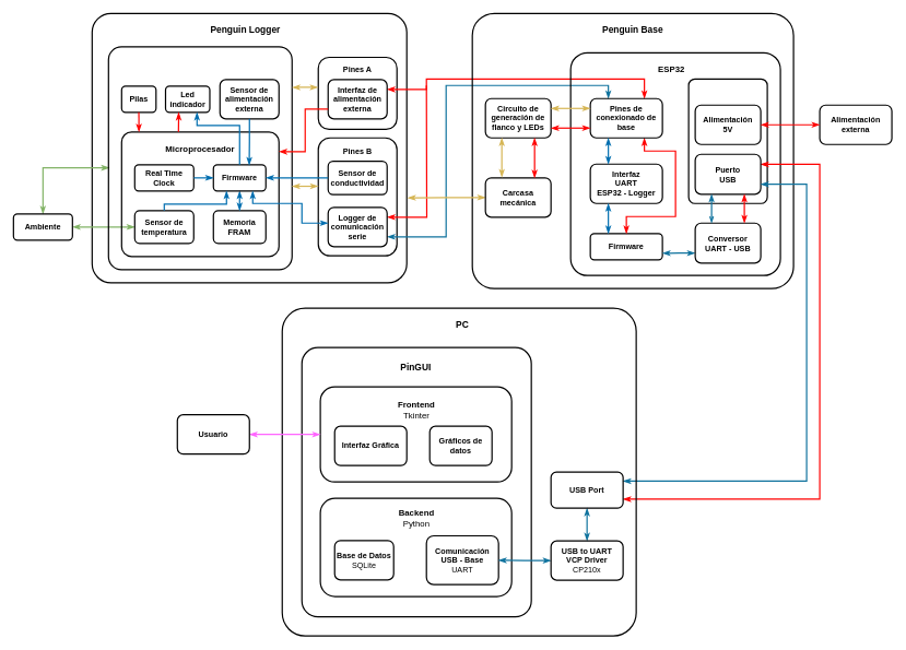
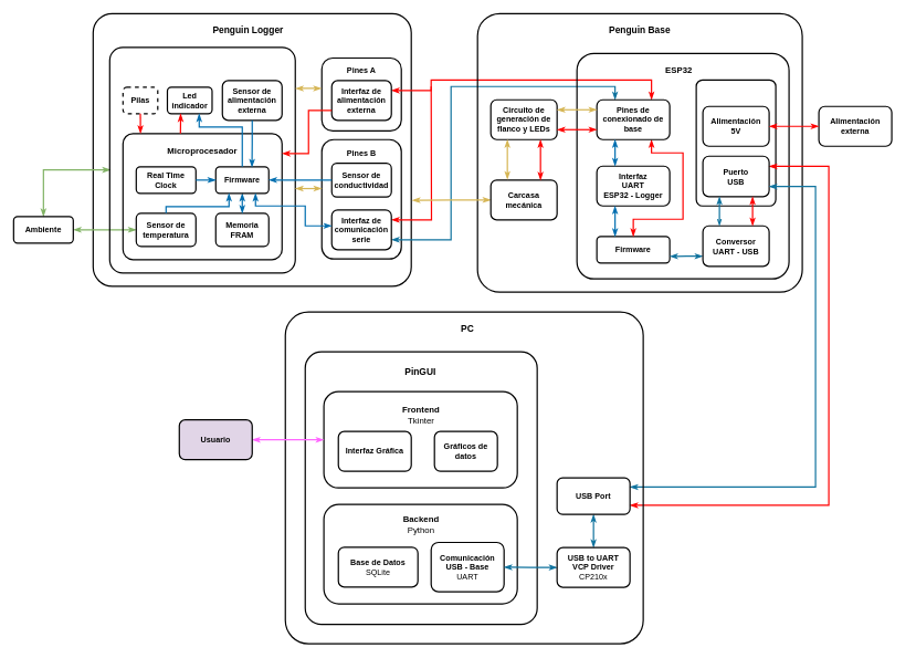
- <mxCell id="14" value="Pilas" style="rounded=1;whiteSpace=wrap;html=1;strokeWidth=2;fillColor=none;fontStyle=1" parent="12" vertex="1"><mxGeometry x="20" y="60" width="52.5" height="40" as="geometry" /></mxCell>
+ <mxCell id="14" value="Pilas" style="rounded=1;whiteSpace=wrap;html=1;strokeWidth=2;fillColor=none;fontStyle=1;dashed=1;" parent="12" vertex="1"><mxGeometry x="20" y="60" width="52.5" height="40" as="geometry" /></mxCell>
- <mxCell id="50" value="Alimentación externa" style="rounded=1;whiteSpace=wrap;html=1;fontStyle=1;fillColor=none;strokeWidth=2;" vertex="1" parent="1"><mxGeometry x="1250" y="160" width="110" height="60" as="geometry" /></mxCell>
+ <mxCell id="50" value="Alimentación externa" style="rounded=1;whiteSpace=wrap;html=1;fontStyle=1;fillColor=none;strokeWidth=2;" vertex="1" parent="1"><mxGeometry x="1235" y="160" width="110" height="60" as="geometry" /></mxCell>
- <mxCell id="36" value="Logger de comunicación serie" style="rounded=1;whiteSpace=wrap;html=1;strokeWidth=2;fillColor=none;fontStyle=1" parent="1" vertex="1"><mxGeometry x="500" y="316" width="90" height="60" as="geometry" /></mxCell>
+ <mxCell id="36" value="Interfaz de comunicación serie" style="rounded=1;whiteSpace=wrap;html=1;strokeWidth=2;fillColor=none;fontStyle=1" parent="1" vertex="1"><mxGeometry x="500" y="316" width="90" height="60" as="geometry" /></mxCell>
- <mxCell id="88" value="Usuario" style="rounded=1;whiteSpace=wrap;html=1;fontStyle=1;strokeWidth=2;" vertex="1" parent="1"><mxGeometry x="270" y="632.5" width="110" height="60" as="geometry" /></mxCell>
+ <mxCell id="88" value="Usuario" style="rounded=1;whiteSpace=wrap;html=1;fontStyle=1;strokeWidth=2;fillColor=#e1d5e7;" vertex="1" parent="1"><mxGeometry x="270" y="632.5" width="110" height="60" as="geometry" /></mxCell>
- <mxCell id="72" value="&lt;b&gt;Base de Datos&lt;/b&gt;&lt;br&gt;SQLite" style="rounded=1;whiteSpace=wrap;html=1;strokeWidth=2;fillColor=none;" vertex="1" parent="1"><mxGeometry x="510" y="824.5" width="90" height="60" as="geometry" /></mxCell>
+ <mxCell id="72" value="&lt;b&gt;Base de Datos&lt;/b&gt;&lt;br&gt;SQLite" style="rounded=1;whiteSpace=wrap;html=1;strokeWidth=2;fillColor=none;" vertex="1" parent="1"><mxGeometry x="510" y="824.5" width="120" height="60" as="geometry" /></mxCell>
